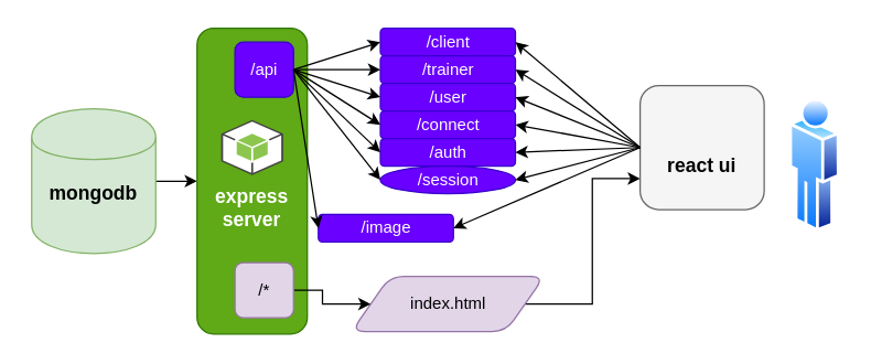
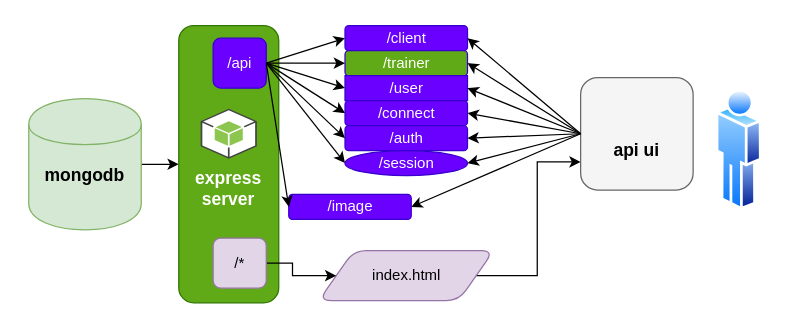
- <mxCell id="12" value="/trainer" style="rounded=1;whiteSpace=wrap;html=1;fillColor=#6a00ff;strokeColor=#3700CC;fontColor=#ffffff;" parent="1" vertex="1"><mxGeometry x="275.5" y="40" width="98" height="20" as="geometry" /></mxCell>
+ <mxCell id="12" value="/trainer" style="rounded=1;whiteSpace=wrap;html=1;fillColor=#60a917;strokeColor=#3700CC;fontColor=#ffffff;" parent="1" vertex="1"><mxGeometry x="275.5" y="40" width="98" height="20" as="geometry" /></mxCell>
- <mxCell id="13" value="/user" style="rounded=1;whiteSpace=wrap;html=1;fillColor=#6a00ff;strokeColor=#3700CC;fontColor=#ffffff;" parent="1" vertex="1"><mxGeometry x="275.5" y="60" width="98" height="20" as="geometry" /></mxCell>
+ <mxCell id="13" value="/user" style="whiteSpace=wrap;html=1;fillColor=#6a00ff;strokeColor=#3700CC;fontColor=#ffffff;rounded=0;" parent="1" vertex="1"><mxGeometry x="275.5" y="60" width="98" height="20" as="geometry" /></mxCell>
- <mxCell id="35" value="&lt;b&gt;&lt;font style=&quot;font-size: 14px&quot;&gt;react ui&lt;/font&gt;&lt;/b&gt;" style="text;html=1;strokeColor=none;fillColor=none;align=center;verticalAlign=middle;whiteSpace=wrap;rounded=0;" vertex="1" parent="1"><mxGeometry x="479" y="110" width="60" height="20" as="geometry" /></mxCell>
+ <mxCell id="35" value="&lt;b&gt;&lt;font style=&quot;font-size: 14px&quot;&gt;api ui&lt;/font&gt;&lt;/b&gt;" style="text;html=1;strokeColor=none;fillColor=none;align=center;verticalAlign=middle;whiteSpace=wrap;rounded=0;" vertex="1" parent="1"><mxGeometry x="479" y="110" width="60" height="20" as="geometry" /></mxCell>
